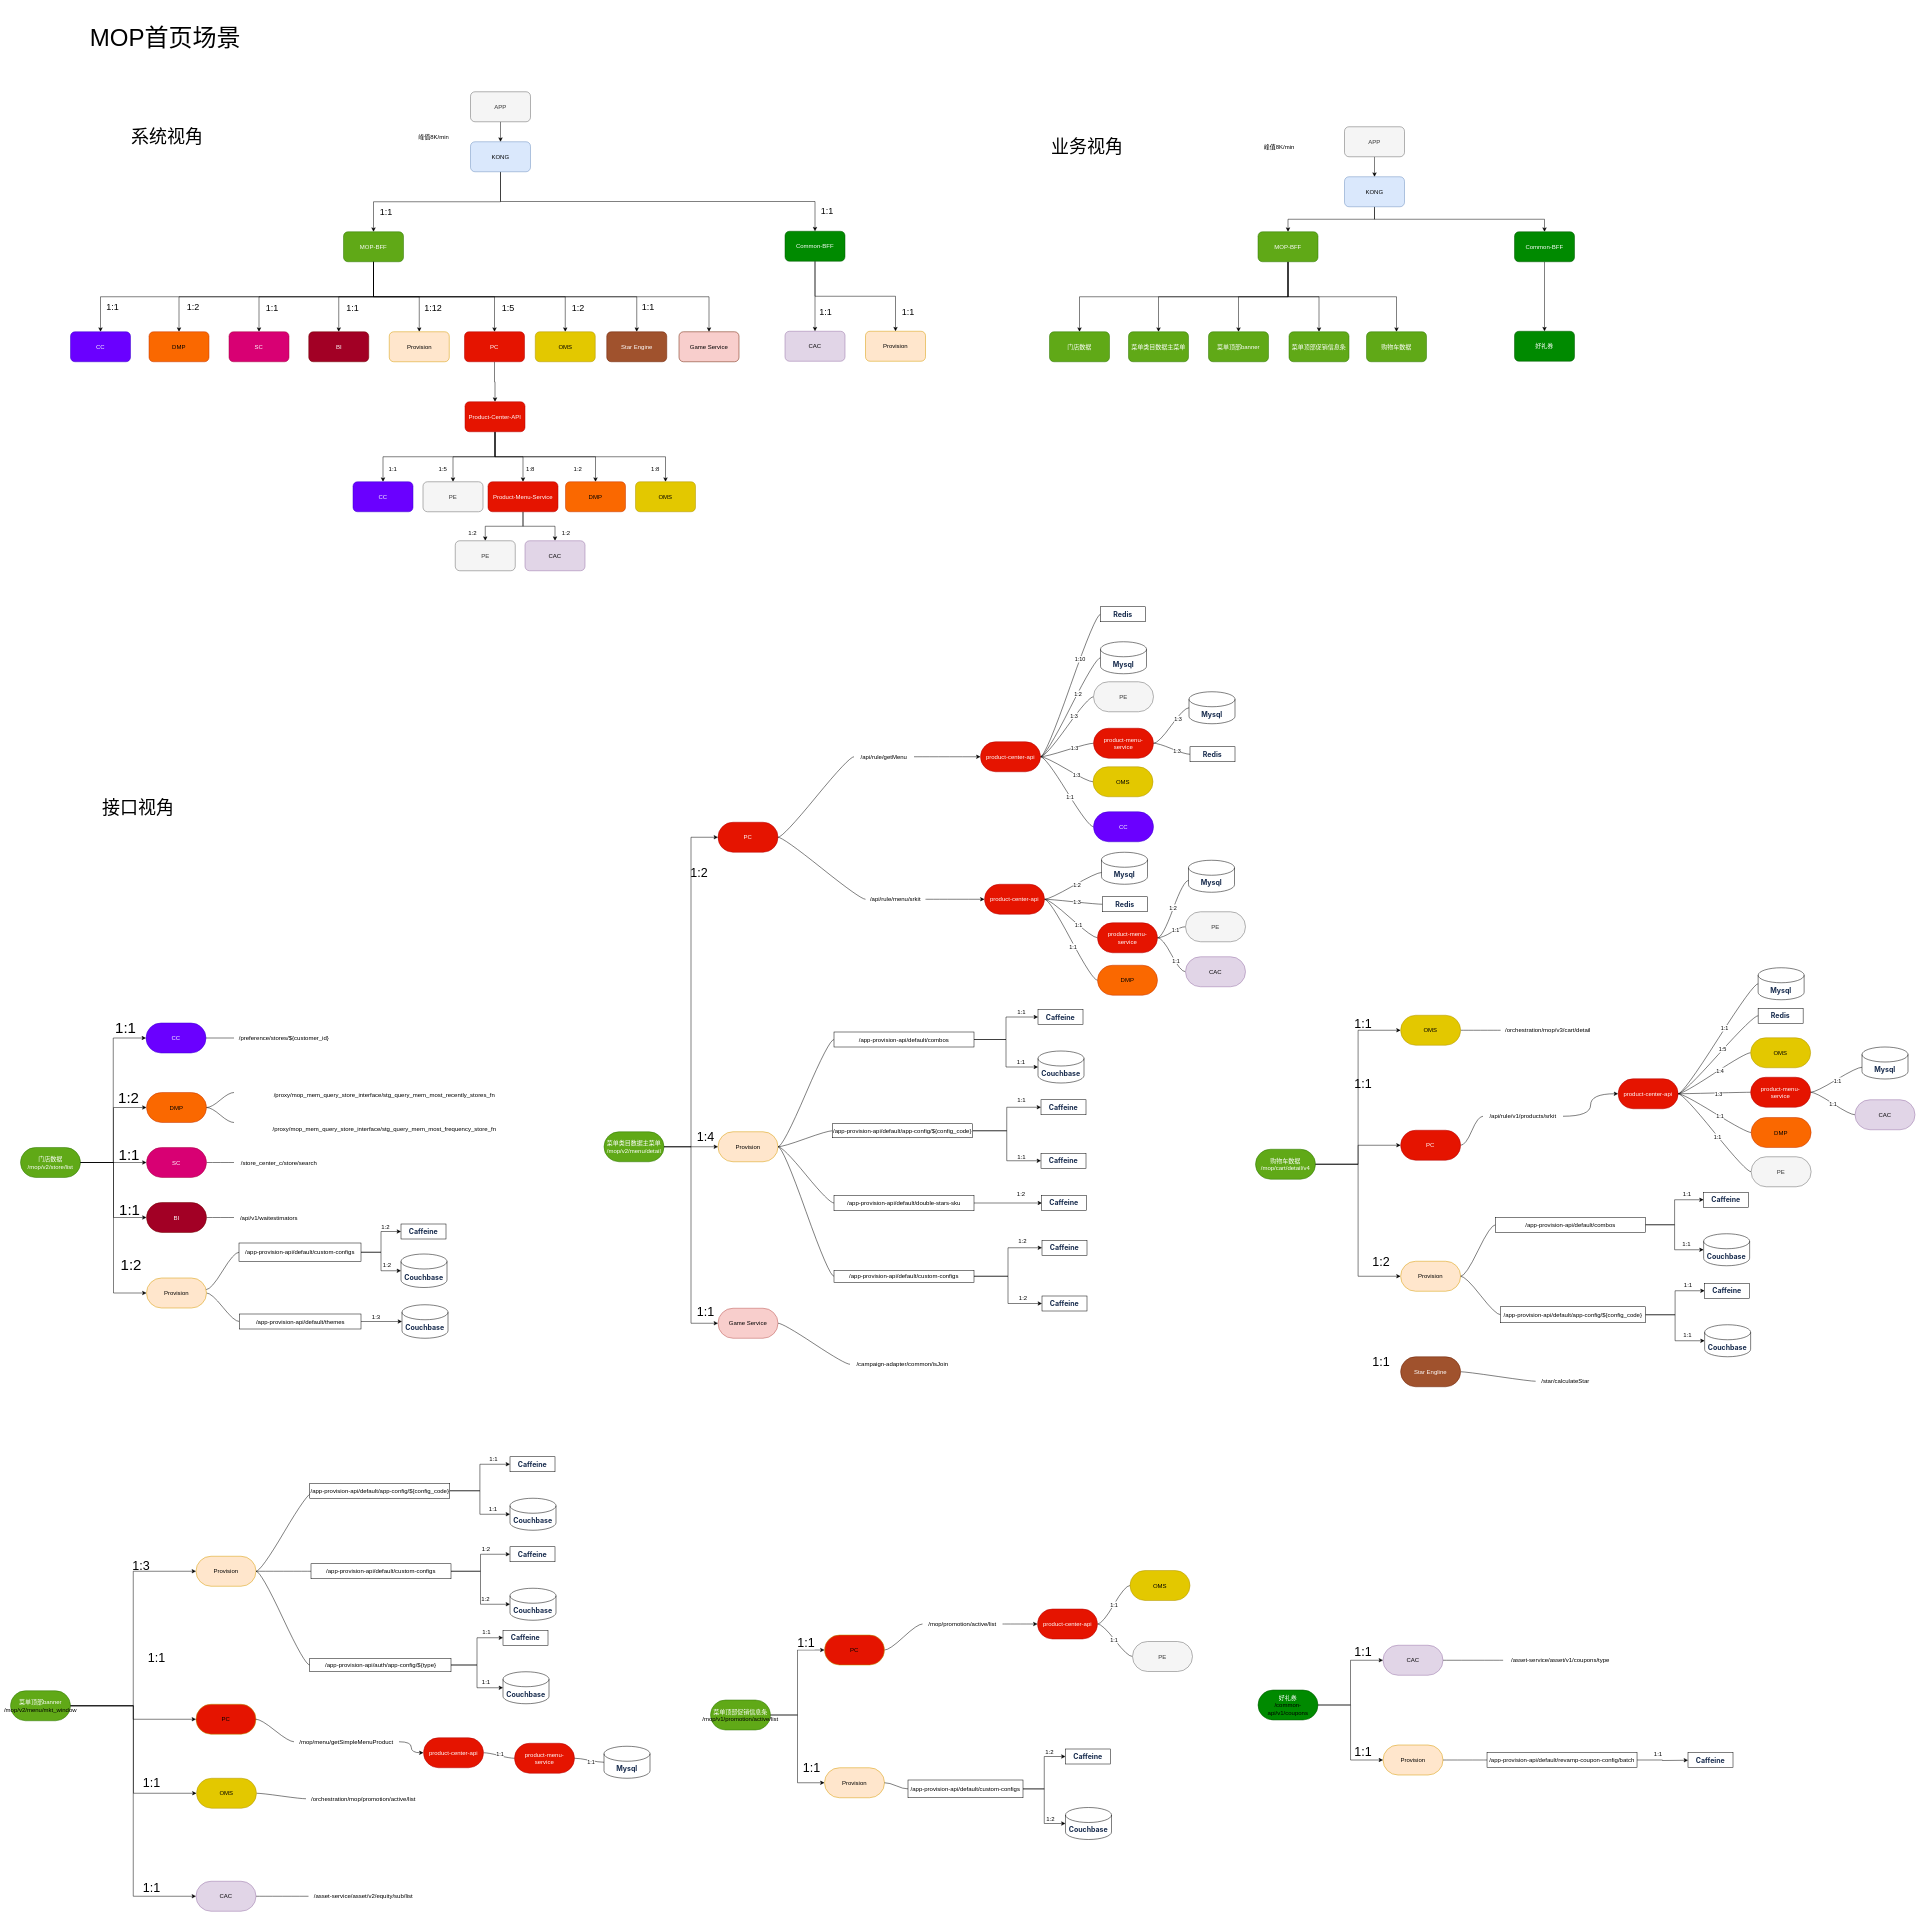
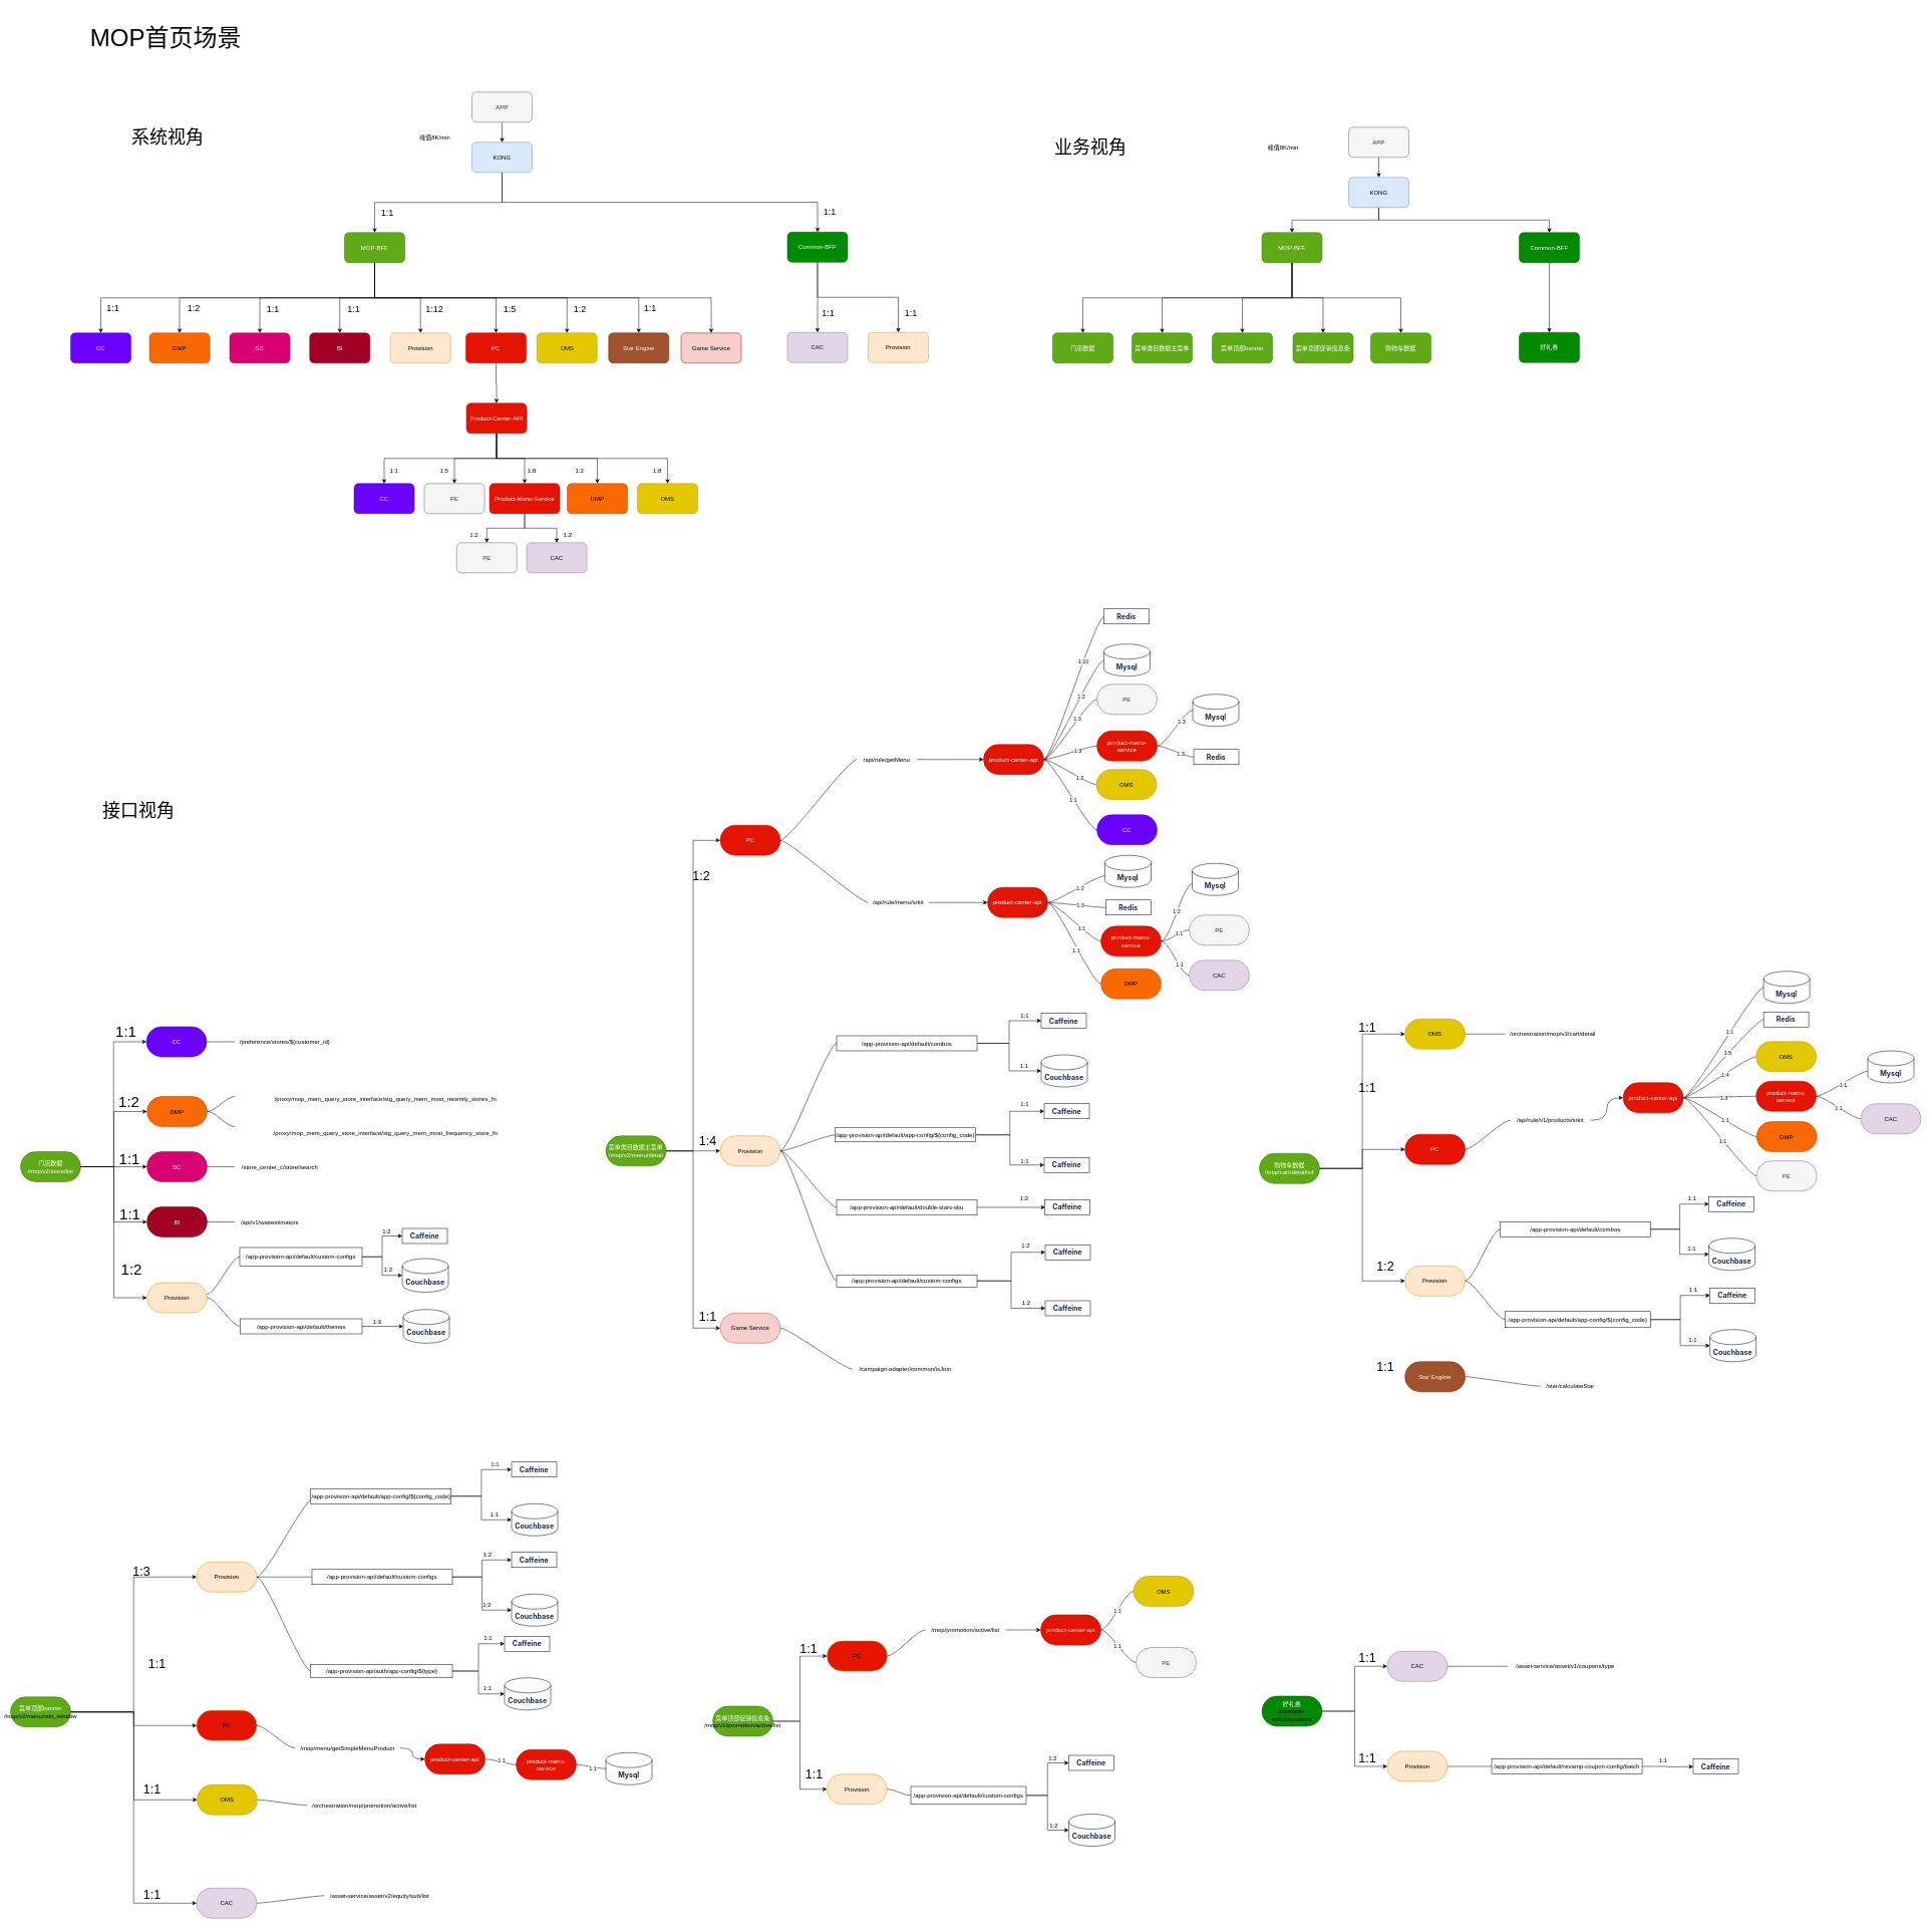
- <mxCell id="120" value="&lt;div&gt;/api/rule/v1/products/srkit&lt;br&gt;&lt;/div&gt;" style="text;html=1;align=center;verticalAlign=middle;whiteSpace=wrap;rounded=0;fontFamily=Helvetica;fontSize=12;fontColor=default;autosize=1;" vertex="1" parent="1"><mxGeometry x="2965" y="2217" width="160" height="30" as="geometry" /></mxCell>
+ <mxCell id="120" value="&lt;div&gt;/api/rule/v1/products/srkit&lt;br&gt;&lt;/div&gt;" style="text;html=1;align=center;verticalAlign=middle;whiteSpace=wrap;rounded=0;fontFamily=Helvetica;fontSize=12;fontColor=default;autosize=1;" vertex="1" parent="1"><mxGeometry x="3010" y="2217" width="160" height="30" as="geometry" /></mxCell>
- <mxCell id="158" value="&lt;div&gt;/asset-service/asset/v2/equity/sub/list&lt;br&gt;&lt;/div&gt;" style="text;html=1;align=center;verticalAlign=middle;whiteSpace=wrap;rounded=0;fontFamily=Helvetica;fontSize=12;fontColor=default;autosize=1;" vertex="1" parent="1"><mxGeometry x="616" y="3777" width="220" height="30" as="geometry" /></mxCell>
+ <mxCell id="158" value="&lt;div&gt;/asset-service/asset/v2/equity/sub/list&lt;br&gt;&lt;/div&gt;" style="text;html=1;align=center;verticalAlign=middle;whiteSpace=wrap;rounded=0;fontFamily=Helvetica;fontSize=12;fontColor=default;autosize=1;" vertex="1" parent="1"><mxGeometry x="646" y="3762" width="220" height="30" as="geometry" /></mxCell>
